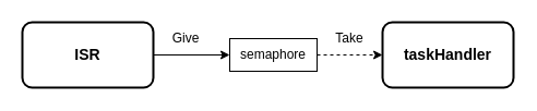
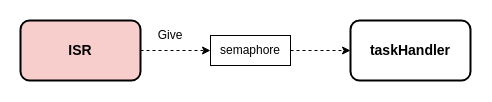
- <mxCell id="7" value="Take" style="text;html=1;align=center;verticalAlign=middle;whiteSpace=wrap;rounded=0;" vertex="1" parent="1"><mxGeometry x="290" y="20" width="60" height="30" as="geometry" /></mxCell>
- <mxCell id="3" value="&lt;b&gt;&lt;font style=&quot;font-size: 14px;&quot;&gt;ISR&lt;/font&gt;&lt;/b&gt;" style="rounded=1;whiteSpace=wrap;html=1;strokeWidth=2;" vertex="1" parent="1"><mxGeometry x="20" y="20" width="120" height="60" as="geometry" /></mxCell>
+ <mxCell id="3" value="&lt;b&gt;&lt;font style=&quot;font-size: 14px;&quot;&gt;ISR&lt;/font&gt;&lt;/b&gt;" style="rounded=1;whiteSpace=wrap;html=1;strokeWidth=2;fillColor=#f8cecc;" vertex="1" parent="1"><mxGeometry x="20" y="20" width="120" height="60" as="geometry" /></mxCell>
- <mxCell id="2" style="edgeStyle=orthogonalEdgeStyle;rounded=0;orthogonalLoop=1;jettySize=auto;html=1;entryX=0;entryY=0.5;entryDx=0;entryDy=0;" edge="1" parent="1" source="3" target="6"><mxGeometry relative="1" as="geometry" /></mxCell>
+ <mxCell id="2" style="edgeStyle=orthogonalEdgeStyle;rounded=0;orthogonalLoop=1;jettySize=auto;html=1;entryX=0;entryY=0.5;entryDx=0;entryDy=0;dashed=1;" edge="1" parent="1" source="3" target="6"><mxGeometry relative="1" as="geometry" /></mxCell>
